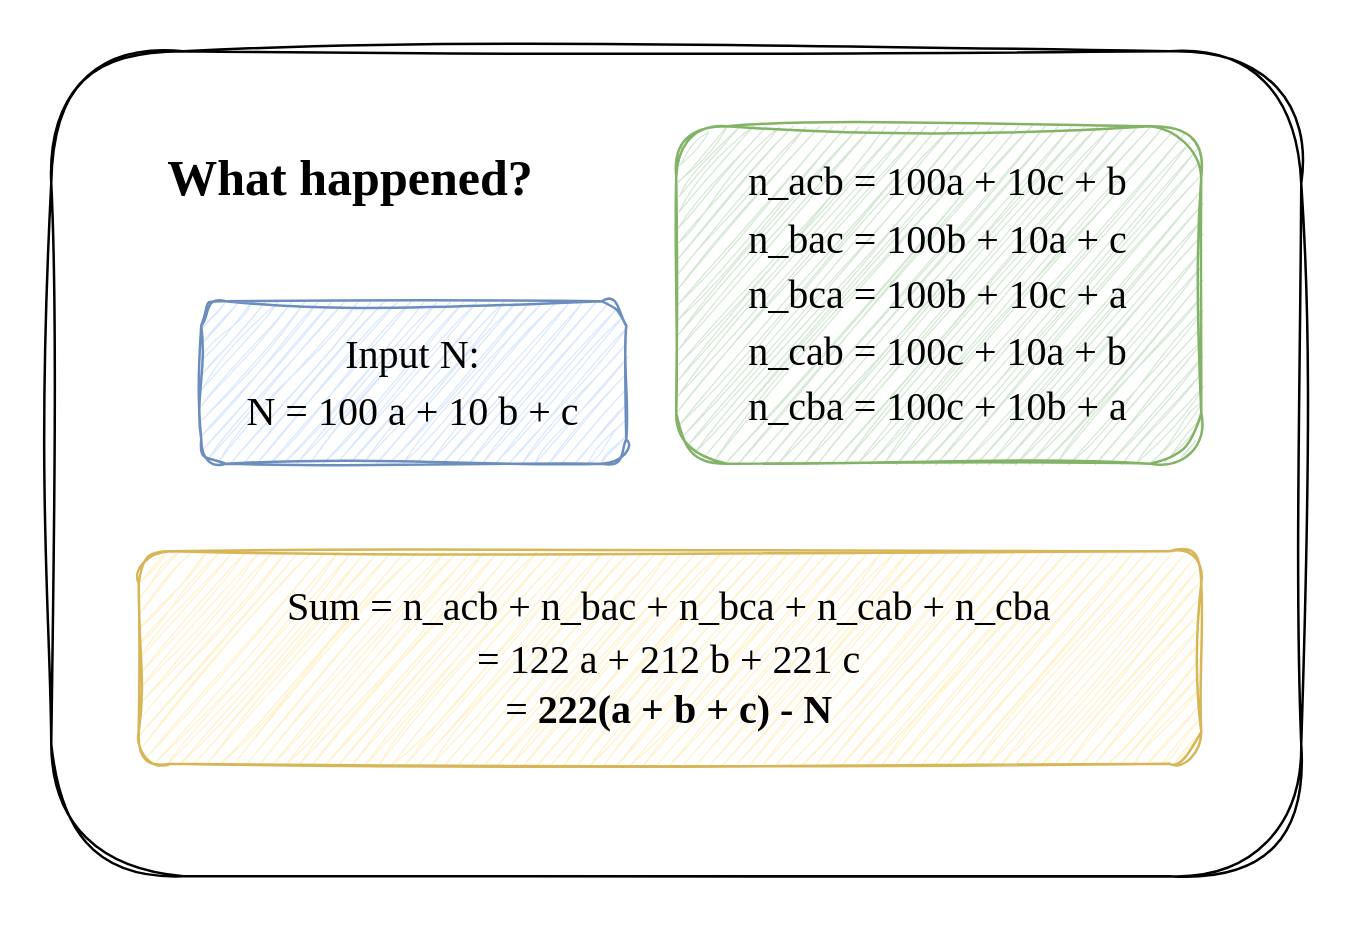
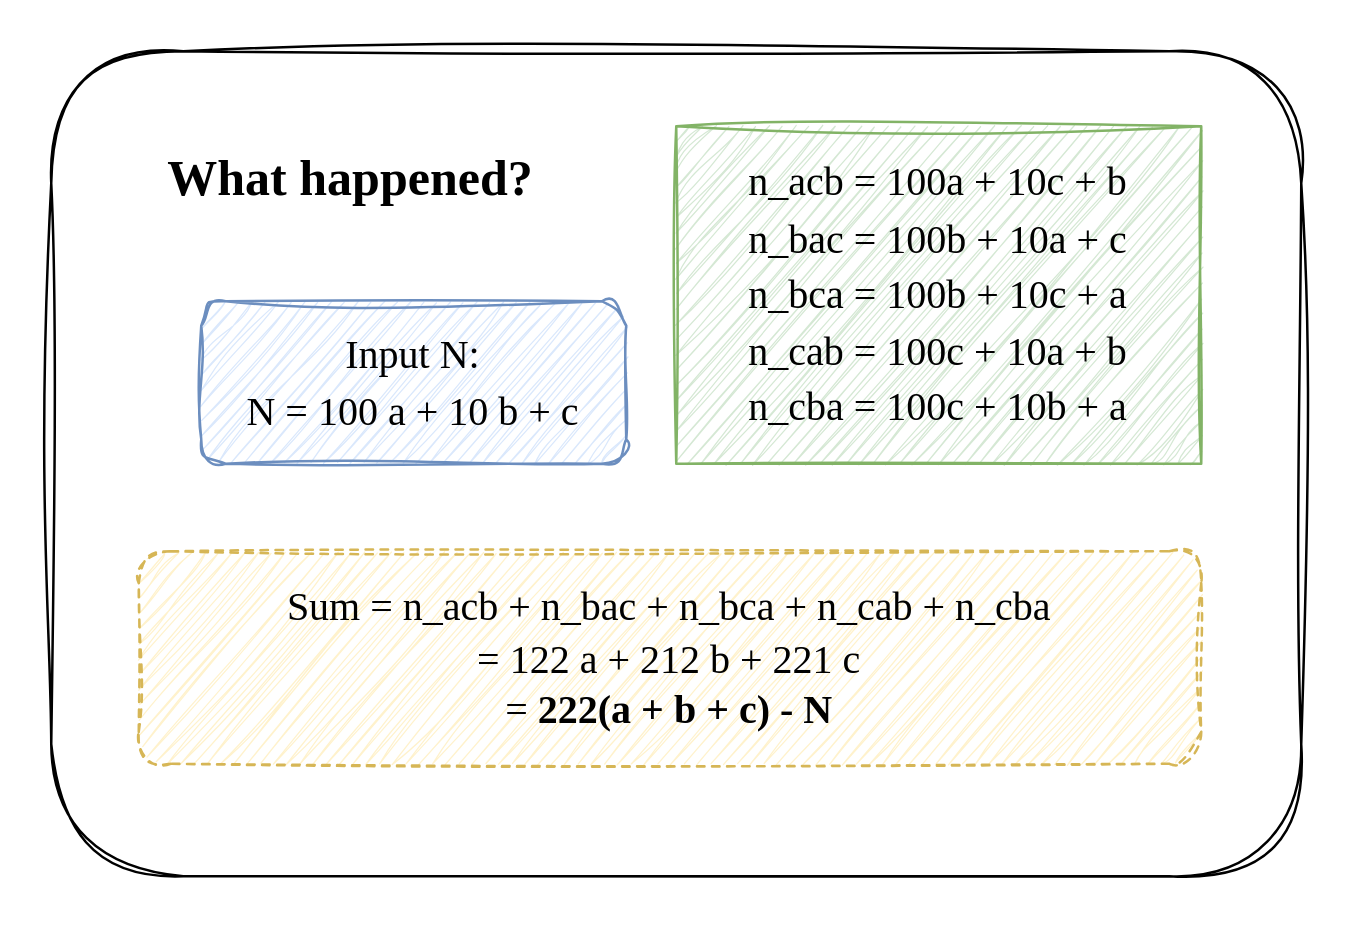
- <mxCell id="4" value="&lt;font style=&quot;font-size: 16px; line-height: 140%;&quot; face=&quot;Comic Sans MS&quot;&gt;n_acb = 100a + 10c + b&lt;/font&gt;&lt;div style=&quot;line-height: 140%;&quot;&gt;&lt;font style=&quot;font-size: 16px; line-height: 140%;&quot; face=&quot;Comic Sans MS&quot;&gt;n_bac = 100b + 10a + c&lt;/font&gt;&lt;/div&gt;&lt;div style=&quot;line-height: 140%;&quot;&gt;&lt;font style=&quot;font-size: 16px; line-height: 140%;&quot; face=&quot;Comic Sans MS&quot;&gt;n_bca = 100b + 10c + a&lt;br&gt;&lt;/font&gt;&lt;/div&gt;&lt;div style=&quot;line-height: 140%;&quot;&gt;&lt;font style=&quot;font-size: 16px; line-height: 140%;&quot; face=&quot;Comic Sans MS&quot;&gt;n_cab = 100c + 10a + b&lt;br&gt;&lt;/font&gt;&lt;/div&gt;&lt;div style=&quot;line-height: 140%;&quot;&gt;&lt;font style=&quot;font-size: 16px; line-height: 140%;&quot; face=&quot;Comic Sans MS&quot;&gt;n_cba = 100c + 10b + a&lt;/font&gt;&lt;/div&gt;" style="rounded=1;whiteSpace=wrap;html=1;fillColor=#d5e8d4;strokeColor=#82b366;sketch=1;curveFitting=1;jiggle=2;" vertex="1" parent="1"><mxGeometry x="270" y="50" width="210" height="135" as="geometry" /></mxCell>
+ <mxCell id="4" value="&lt;font style=&quot;font-size: 16px; line-height: 140%;&quot; face=&quot;Comic Sans MS&quot;&gt;n_acb = 100a + 10c + b&lt;/font&gt;&lt;div style=&quot;line-height: 140%;&quot;&gt;&lt;font style=&quot;font-size: 16px; line-height: 140%;&quot; face=&quot;Comic Sans MS&quot;&gt;n_bac = 100b + 10a + c&lt;/font&gt;&lt;/div&gt;&lt;div style=&quot;line-height: 140%;&quot;&gt;&lt;font style=&quot;font-size: 16px; line-height: 140%;&quot; face=&quot;Comic Sans MS&quot;&gt;n_bca = 100b + 10c + a&lt;br&gt;&lt;/font&gt;&lt;/div&gt;&lt;div style=&quot;line-height: 140%;&quot;&gt;&lt;font style=&quot;font-size: 16px; line-height: 140%;&quot; face=&quot;Comic Sans MS&quot;&gt;n_cab = 100c + 10a + b&lt;br&gt;&lt;/font&gt;&lt;/div&gt;&lt;div style=&quot;line-height: 140%;&quot;&gt;&lt;font style=&quot;font-size: 16px; line-height: 140%;&quot; face=&quot;Comic Sans MS&quot;&gt;n_cba = 100c + 10b + a&lt;/font&gt;&lt;/div&gt;" style="whiteSpace=wrap;html=1;fillColor=#d5e8d4;strokeColor=#82b366;sketch=1;curveFitting=1;jiggle=2;rounded=0;" vertex="1" parent="1"><mxGeometry x="270" y="50" width="210" height="135" as="geometry" /></mxCell>
- <mxCell id="5" value="&lt;font style=&quot;font-size: 16px; line-height: 140%;&quot; face=&quot;Comic Sans MS&quot;&gt;Sum = n_acb + n_bac + n_bca + n_cab + n_cba&lt;/font&gt;&lt;div&gt;&lt;font face=&quot;Comic Sans MS&quot;&gt;&lt;span style=&quot;font-size: 16px;&quot;&gt;= 122 a + 212 b + 221 c&lt;br&gt;&lt;/span&gt;&lt;/font&gt;&lt;div style=&quot;line-height: 140%;&quot;&gt;&lt;font style=&quot;font-size: 16px; line-height: 140%;&quot; face=&quot;Comic Sans MS&quot;&gt;= &lt;b&gt;222(a + b + c) - N&lt;/b&gt;&lt;/font&gt;&lt;/div&gt;&lt;/div&gt;" style="rounded=1;whiteSpace=wrap;html=1;fillColor=#fff2cc;strokeColor=#d6b656;sketch=1;curveFitting=1;jiggle=2;" vertex="1" parent="1"><mxGeometry x="55" y="220" width="425" height="85" as="geometry" /></mxCell>
+ <mxCell id="5" value="&lt;font style=&quot;font-size: 16px; line-height: 140%;&quot; face=&quot;Comic Sans MS&quot;&gt;Sum = n_acb + n_bac + n_bca + n_cab + n_cba&lt;/font&gt;&lt;div&gt;&lt;font face=&quot;Comic Sans MS&quot;&gt;&lt;span style=&quot;font-size: 16px;&quot;&gt;= 122 a + 212 b + 221 c&lt;br&gt;&lt;/span&gt;&lt;/font&gt;&lt;div style=&quot;line-height: 140%;&quot;&gt;&lt;font style=&quot;font-size: 16px; line-height: 140%;&quot; face=&quot;Comic Sans MS&quot;&gt;= &lt;b&gt;222(a + b + c) - N&lt;/b&gt;&lt;/font&gt;&lt;/div&gt;&lt;/div&gt;" style="rounded=1;whiteSpace=wrap;html=1;fillColor=#fff2cc;strokeColor=#d6b656;sketch=1;curveFitting=1;jiggle=2;dashed=1;" vertex="1" parent="1"><mxGeometry x="55" y="220" width="425" height="85" as="geometry" /></mxCell>
